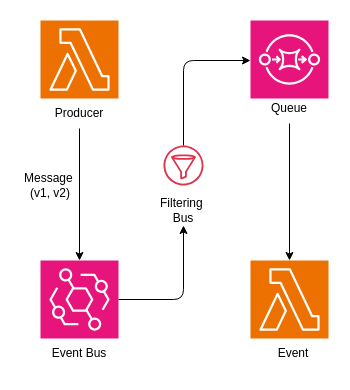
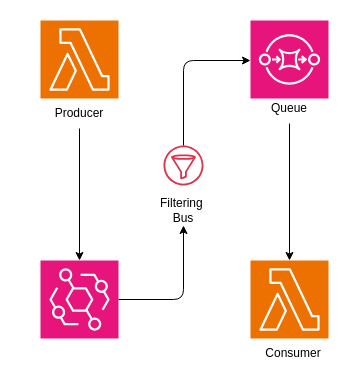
- <mxCell id="3" value="Message&amp;nbsp;&lt;br&gt;(v1, v2)" style="text;html=1;align=center;verticalAlign=middle;whiteSpace=wrap;rounded=0;" vertex="1" parent="1"><mxGeometry x="20" y="170" width="60" height="30" as="geometry" /></mxCell>
- <mxCell id="18" value="Event Bus" style="text;html=1;align=center;verticalAlign=middle;whiteSpace=wrap;rounded=0;" vertex="1" parent="16"><mxGeometry x="9" y="78" width="60" height="30" as="geometry" /></mxCell>
- <mxCell id="6" value="Event" style="text;html=1;align=center;verticalAlign=middle;whiteSpace=wrap;rounded=0;" vertex="1" parent="4"><mxGeometry x="8" y="78" width="70" height="30" as="geometry" /></mxCell>
+ <mxCell id="6" value="Consumer" style="text;html=1;align=center;verticalAlign=middle;whiteSpace=wrap;rounded=0;" vertex="1" parent="4"><mxGeometry x="8" y="78" width="70" height="30" as="geometry" /></mxCell>
